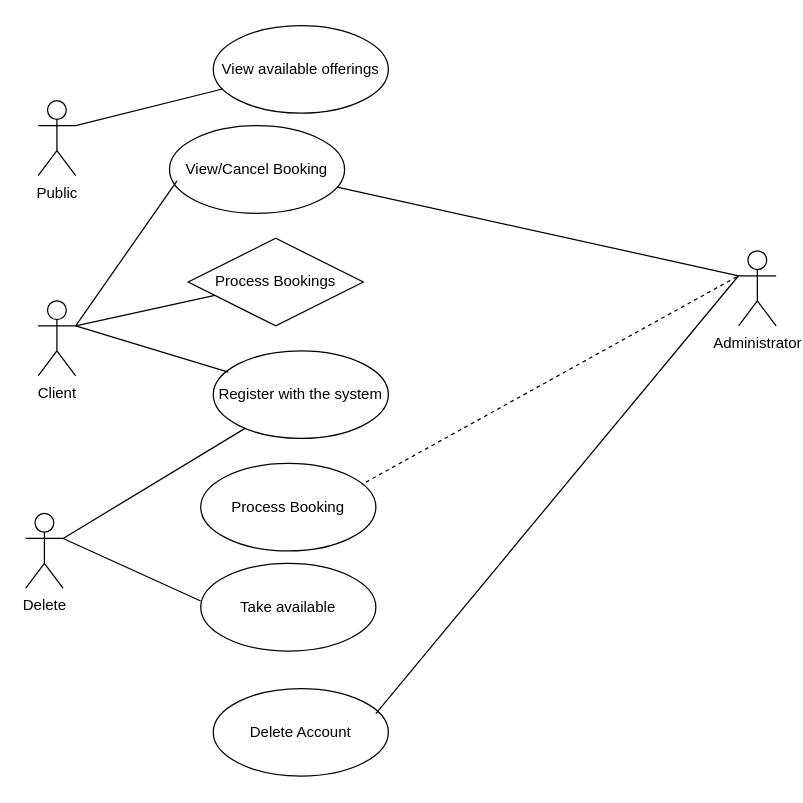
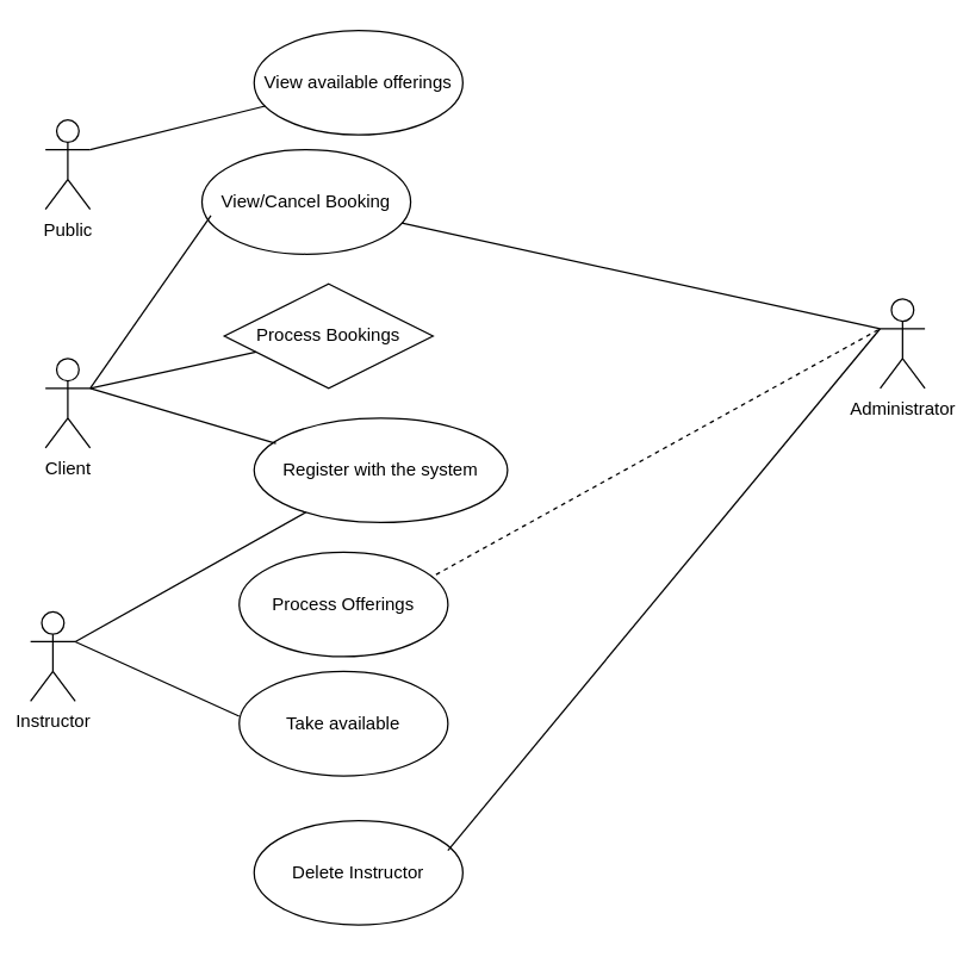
- <mxCell id="8" value="Register with the system" style="ellipse;whiteSpace=wrap;html=1;" vertex="1" parent="1"><mxGeometry x="170" y="280" width="140" height="70" as="geometry" /></mxCell>
+ <mxCell id="8" value="Register with the system" style="ellipse;whiteSpace=wrap;html=1;" vertex="1" parent="1"><mxGeometry x="170" y="280" width="170" height="70" as="geometry" /></mxCell>
- <mxCell id="6" value="Process Booking" style="ellipse;whiteSpace=wrap;html=1;" vertex="1" parent="1"><mxGeometry x="160" y="370" width="140" height="70" as="geometry" /></mxCell>
+ <mxCell id="6" value="Process Offerings" style="ellipse;whiteSpace=wrap;html=1;" vertex="1" parent="1"><mxGeometry x="160" y="370" width="140" height="70" as="geometry" /></mxCell>
- <mxCell id="5" value="Delete" style="shape=umlActor;verticalLabelPosition=bottom;verticalAlign=top;html=1;outlineConnect=0;" vertex="1" parent="1"><mxGeometry x="20" y="410" width="30" height="60" as="geometry" /></mxCell>
+ <mxCell id="5" value="Instructor" style="shape=umlActor;verticalLabelPosition=bottom;verticalAlign=top;html=1;outlineConnect=0;" vertex="1" parent="1"><mxGeometry x="20" y="410" width="30" height="60" as="geometry" /></mxCell>
- <mxCell id="20" value="Delete Account" style="ellipse;whiteSpace=wrap;html=1;" vertex="1" parent="1"><mxGeometry x="170" y="550" width="140" height="70" as="geometry" /></mxCell>
+ <mxCell id="20" value="Delete Instructor" style="ellipse;whiteSpace=wrap;html=1;" vertex="1" parent="1"><mxGeometry x="170" y="550" width="140" height="70" as="geometry" /></mxCell>
